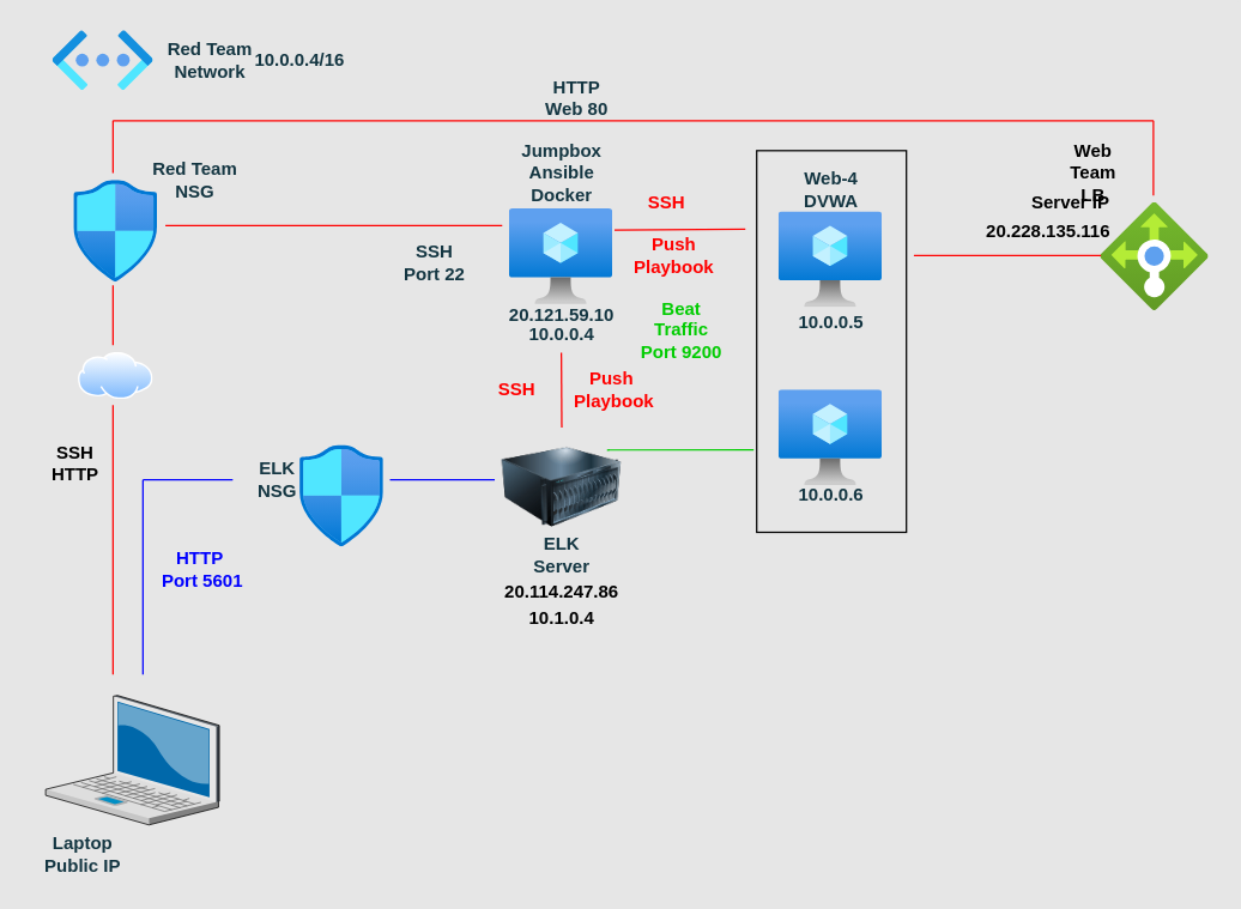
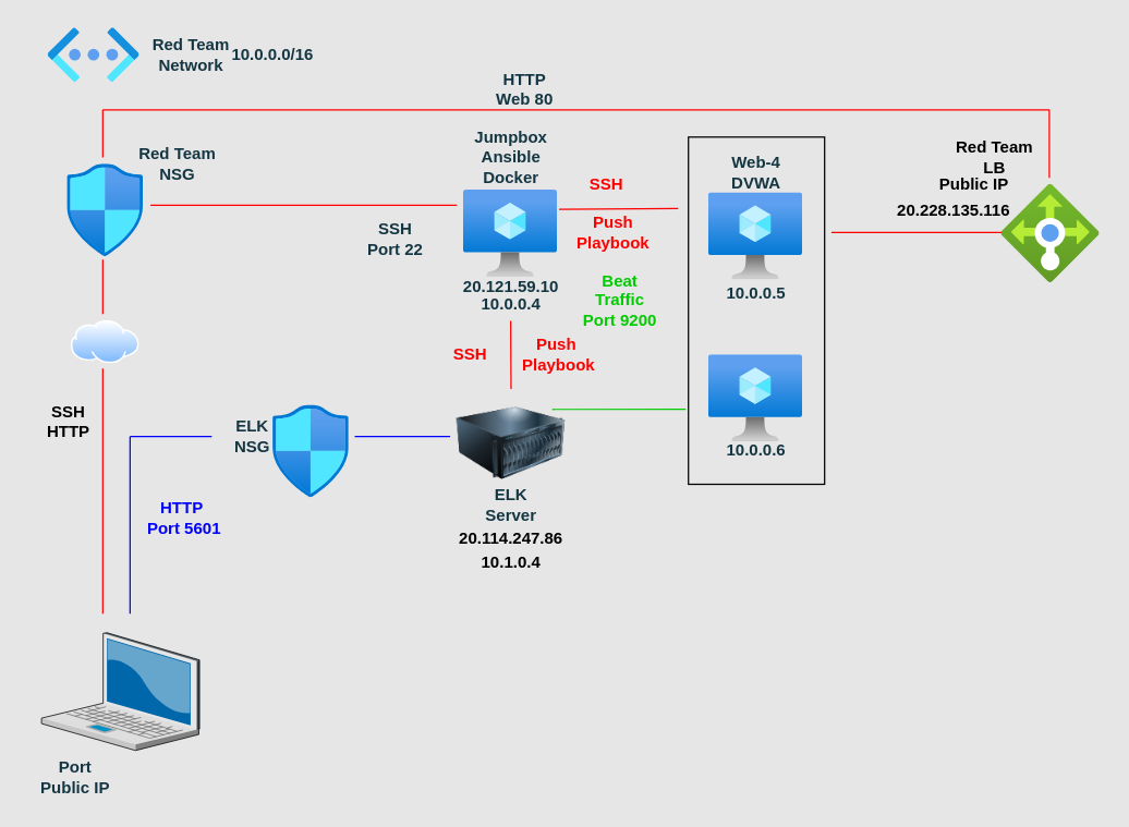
- <mxCell id="5" value="&lt;b&gt;10.0.0.4/16&lt;/b&gt;" style="text;html=1;strokeColor=none;fillColor=none;align=center;verticalAlign=middle;whiteSpace=wrap;rounded=0;sketch=0;fontColor=#143642;" parent="1" vertex="1"><mxGeometry x="170" y="25" width="60" height="30" as="geometry" /></mxCell>
+ <mxCell id="5" value="&lt;b&gt;10.0.0.0/16&lt;/b&gt;" style="text;html=1;strokeColor=none;fillColor=none;align=center;verticalAlign=middle;whiteSpace=wrap;rounded=0;sketch=0;fontColor=#143642;" parent="1" vertex="1"><mxGeometry x="170" y="25" width="60" height="30" as="geometry" /></mxCell>
- <mxCell id="30" value="&lt;b&gt;Web Team&lt;br&gt;LB&lt;br&gt;&lt;/b&gt;" style="text;html=1;strokeColor=none;fillColor=none;align=center;verticalAlign=middle;whiteSpace=wrap;rounded=0;sketch=0;fontColor=#000000;" parent="1" vertex="1"><mxGeometry x="700" y="100" width="60" height="30" as="geometry" /></mxCell>
+ <mxCell id="30" value="&lt;b&gt;Red Team&lt;br&gt;LB&lt;br&gt;&lt;/b&gt;" style="text;html=1;strokeColor=none;fillColor=none;align=center;verticalAlign=middle;whiteSpace=wrap;rounded=0;sketch=0;fontColor=#000000;" parent="1" vertex="1"><mxGeometry x="700" y="100" width="60" height="30" as="geometry" /></mxCell>
- <mxCell id="31" value="&lt;b&gt;Server IP&lt;/b&gt;" style="text;html=1;strokeColor=none;fillColor=none;align=center;verticalAlign=middle;whiteSpace=wrap;rounded=0;sketch=0;fontColor=#000000;" parent="1" vertex="1"><mxGeometry x="685" y="120" width="60" height="30" as="geometry" /></mxCell>
+ <mxCell id="31" value="&lt;b&gt;Public IP&lt;/b&gt;" style="text;html=1;strokeColor=none;fillColor=none;align=center;verticalAlign=middle;whiteSpace=wrap;rounded=0;sketch=0;fontColor=#000000;" parent="1" vertex="1"><mxGeometry x="685" y="120" width="60" height="30" as="geometry" /></mxCell>
- <mxCell id="7" value="&lt;b&gt;Laptop&lt;br&gt;Public IP&lt;br&gt;&lt;/b&gt;" style="text;html=1;strokeColor=none;fillColor=none;align=center;verticalAlign=middle;whiteSpace=wrap;rounded=0;sketch=0;fontColor=#143642;" parent="1" vertex="1"><mxGeometry x="25" y="555" width="60" height="30" as="geometry" /></mxCell>
+ <mxCell id="7" value="&lt;b&gt;Port&lt;br&gt;Public IP&lt;br&gt;&lt;/b&gt;" style="text;html=1;strokeColor=none;fillColor=none;align=center;verticalAlign=middle;whiteSpace=wrap;rounded=0;sketch=0;fontColor=#143642;" parent="1" vertex="1"><mxGeometry x="25" y="555" width="60" height="30" as="geometry" /></mxCell>
